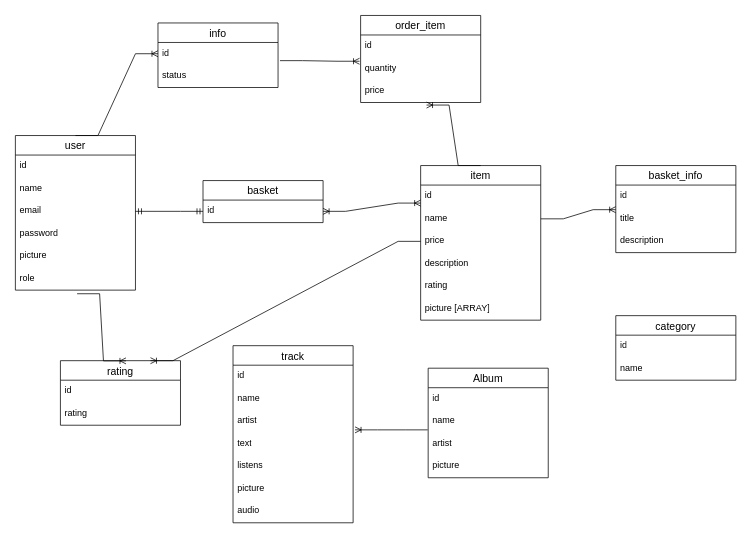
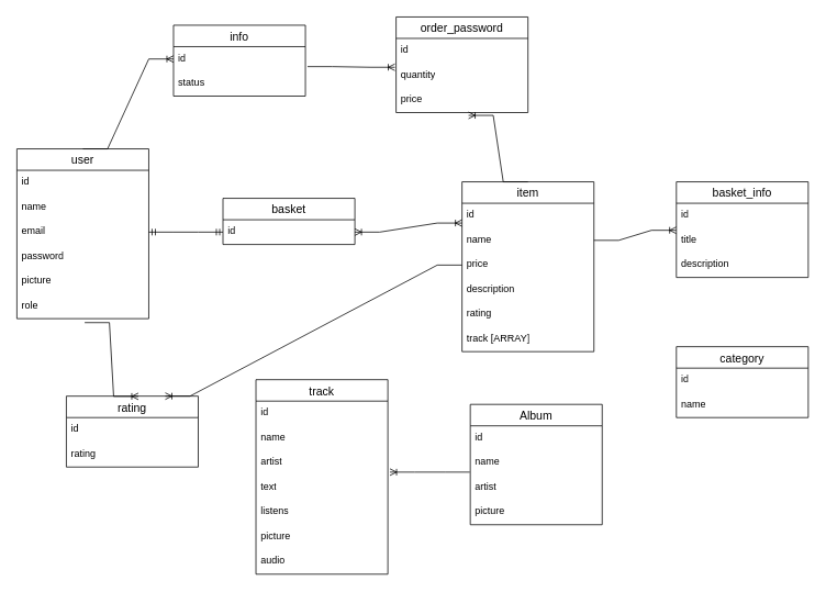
- <mxCell id="49" value="order_item" style="swimlane;fontStyle=0;childLayout=stackLayout;horizontal=1;startSize=26;horizontalStack=0;resizeParent=1;resizeParentMax=0;resizeLast=0;collapsible=1;marginBottom=0;align=center;fontSize=14;" vertex="1" parent="1"><mxGeometry x="480" y="20" width="160" height="116" as="geometry"><mxRectangle x="310" y="230" width="70" height="30" as="alternateBounds" /></mxGeometry></mxCell>
+ <mxCell id="49" value="order_password" style="swimlane;fontStyle=0;childLayout=stackLayout;horizontal=1;startSize=26;horizontalStack=0;resizeParent=1;resizeParentMax=0;resizeLast=0;collapsible=1;marginBottom=0;align=center;fontSize=14;" vertex="1" parent="1"><mxGeometry x="480" y="20" width="160" height="116" as="geometry"><mxRectangle x="310" y="230" width="70" height="30" as="alternateBounds" /></mxGeometry></mxCell>
- <mxCell id="31" value="picture [ARRAY]" style="text;strokeColor=none;fillColor=none;spacingLeft=4;spacingRight=4;overflow=hidden;rotatable=0;points=[[0,0.5],[1,0.5]];portConstraint=eastwest;fontSize=12;whiteSpace=wrap;html=1;" parent="25" vertex="1"><mxGeometry y="176" width="160" height="30" as="geometry" /></mxCell>
+ <mxCell id="31" value="track [ARRAY]" style="text;strokeColor=none;fillColor=none;spacingLeft=4;spacingRight=4;overflow=hidden;rotatable=0;points=[[0,0.5],[1,0.5]];portConstraint=eastwest;fontSize=12;whiteSpace=wrap;html=1;" parent="25" vertex="1"><mxGeometry y="176" width="160" height="30" as="geometry" /></mxCell>
